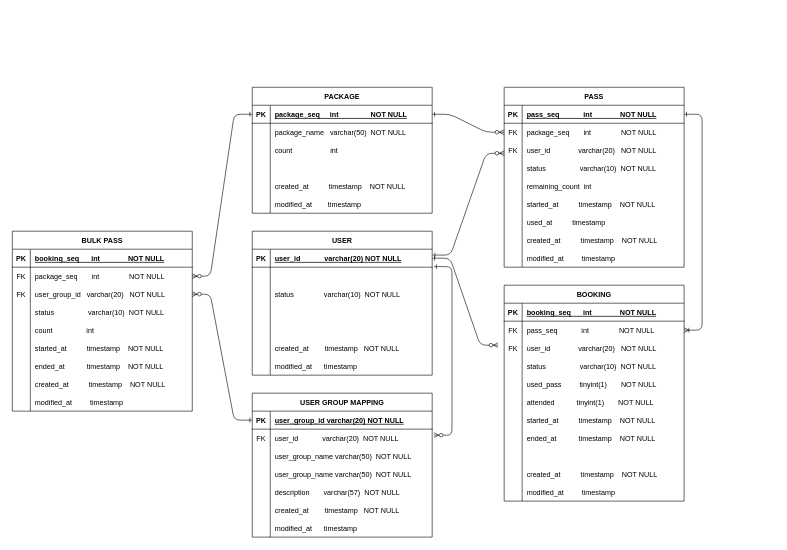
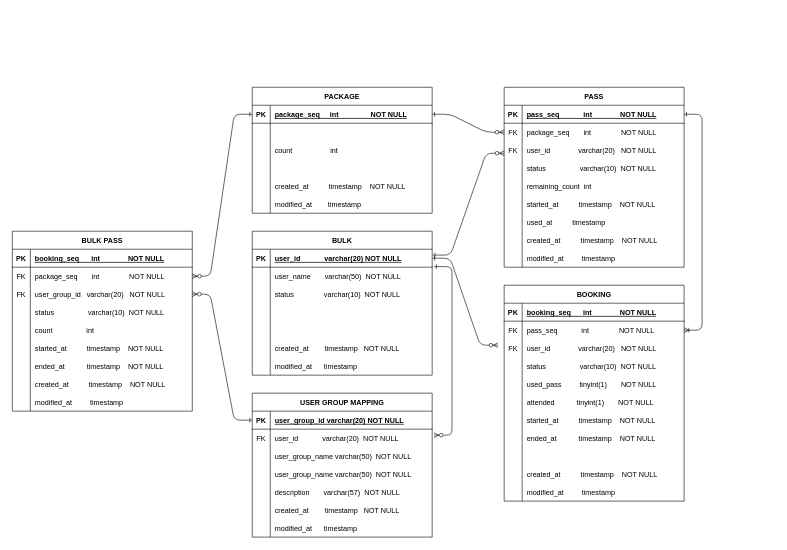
- <mxCell id="9" value="package_name   varchar(50)  NOT NULL" style="shape=partialRectangle;overflow=hidden;connectable=0;fillColor=none;top=0;left=0;bottom=0;right=0;align=left;spacingLeft=6;" parent="7" vertex="1"><mxGeometry x="30" width="270" height="30" as="geometry"><mxRectangle width="270" height="30" as="alternateBounds" /></mxGeometry></mxCell>
- <mxCell id="21" value="USER" style="shape=table;startSize=30;container=1;collapsible=1;childLayout=tableLayout;fixedRows=1;rowLines=0;fontStyle=1;align=center;resizeLast=1;" parent="1" vertex="1"><mxGeometry x="420" y="385" width="300" height="240" as="geometry" /></mxCell>
+ <mxCell id="21" value="BULK" style="shape=table;startSize=30;container=1;collapsible=1;childLayout=tableLayout;fixedRows=1;rowLines=0;fontStyle=1;align=center;resizeLast=1;" parent="1" vertex="1"><mxGeometry x="420" y="385" width="300" height="240" as="geometry" /></mxCell>
+ <mxCell id="27" value="user_name       varchar(50)  NOT NULL" style="shape=partialRectangle;overflow=hidden;connectable=0;fillColor=none;top=0;left=0;bottom=0;right=0;align=left;spacingLeft=6;" parent="25" vertex="1"><mxGeometry x="30" width="270" height="30" as="geometry"><mxRectangle width="270" height="30" as="alternateBounds" /></mxGeometry></mxCell>
